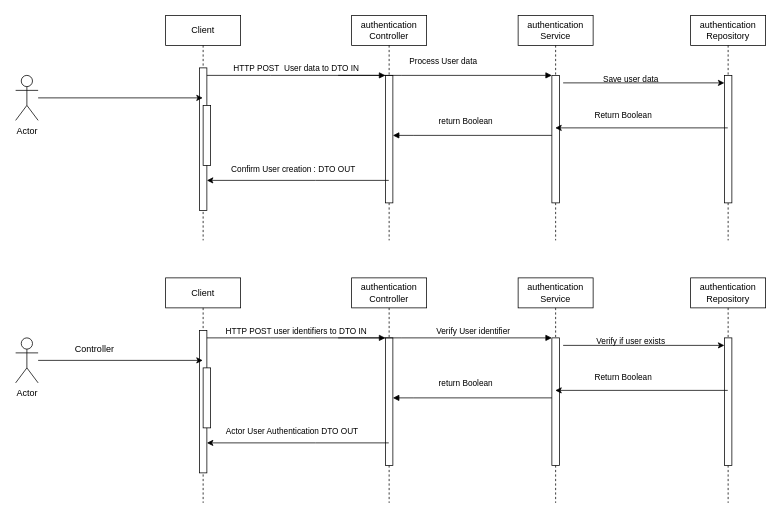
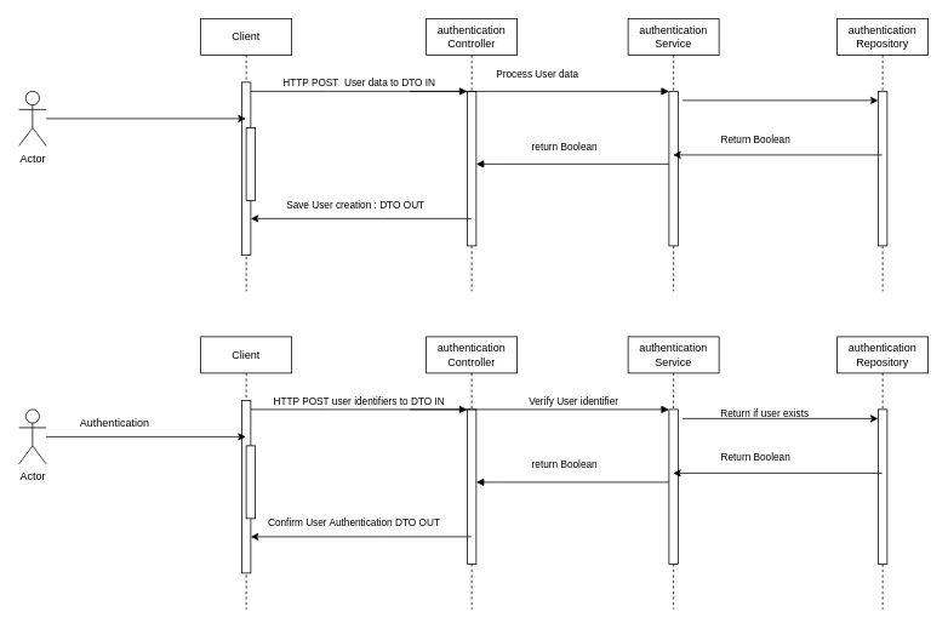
- <mxCell id="17" value="&lt;font style=&quot;font-size: 11px;&quot;&gt;Save user data&lt;/font&gt;" style="text;html=1;align=center;verticalAlign=middle;resizable=0;points=[];autosize=1;strokeColor=none;fillColor=none;" vertex="1" parent="1"><mxGeometry x="790" y="90" width="100" height="30" as="geometry" /></mxCell>
- <mxCell id="21" value="&lt;font style=&quot;font-size: 11px;&quot;&gt;Confirm User creation : DTO OUT&lt;/font&gt;" style="text;html=1;align=center;verticalAlign=middle;resizable=0;points=[];autosize=1;strokeColor=none;fillColor=none;" vertex="1" parent="1"><mxGeometry x="295" y="210" width="190" height="30" as="geometry" /></mxCell>
+ <mxCell id="21" value="&lt;font style=&quot;font-size: 11px;&quot;&gt;Save User creation : DTO OUT&lt;/font&gt;" style="text;html=1;align=center;verticalAlign=middle;resizable=0;points=[];autosize=1;strokeColor=none;fillColor=none;" vertex="1" parent="1"><mxGeometry x="295" y="210" width="190" height="30" as="geometry" /></mxCell>
- <mxCell id="38" value="&lt;font style=&quot;font-size: 11px;&quot;&gt;Verify if user exists&lt;/font&gt;" style="text;html=1;align=center;verticalAlign=middle;resizable=0;points=[];autosize=1;strokeColor=none;fillColor=none;" vertex="1" parent="1"><mxGeometry x="780" y="440" width="120" height="30" as="geometry" /></mxCell>
+ <mxCell id="38" value="&lt;font style=&quot;font-size: 11px;&quot;&gt;Return if user exists&lt;/font&gt;" style="text;html=1;align=center;verticalAlign=middle;resizable=0;points=[];autosize=1;strokeColor=none;fillColor=none;" vertex="1" parent="1"><mxGeometry x="780" y="440" width="120" height="30" as="geometry" /></mxCell>
- <mxCell id="35" value="Controller" style="text;html=1;align=center;verticalAlign=middle;resizable=0;points=[];autosize=1;strokeColor=none;fillColor=none;" vertex="1" parent="1"><mxGeometry x="75" y="450" width="100" height="30" as="geometry" /></mxCell>
+ <mxCell id="35" value="Authentication" style="text;html=1;align=center;verticalAlign=middle;resizable=0;points=[];autosize=1;strokeColor=none;fillColor=none;" vertex="1" parent="1"><mxGeometry x="75" y="450" width="100" height="30" as="geometry" /></mxCell>
- <mxCell id="42" value="&lt;font style=&quot;font-size: 11px;&quot;&gt;Actor User Authentication DTO OUT&amp;nbsp;&lt;/font&gt;" style="text;html=1;align=center;verticalAlign=middle;resizable=0;points=[];autosize=1;strokeColor=none;fillColor=none;" vertex="1" parent="1"><mxGeometry x="280" y="560" width="220" height="30" as="geometry" /></mxCell>
+ <mxCell id="42" value="&lt;font style=&quot;font-size: 11px;&quot;&gt;Confirm User Authentication DTO OUT&amp;nbsp;&lt;/font&gt;" style="text;html=1;align=center;verticalAlign=middle;resizable=0;points=[];autosize=1;strokeColor=none;fillColor=none;" vertex="1" parent="1"><mxGeometry x="280" y="560" width="220" height="30" as="geometry" /></mxCell>
